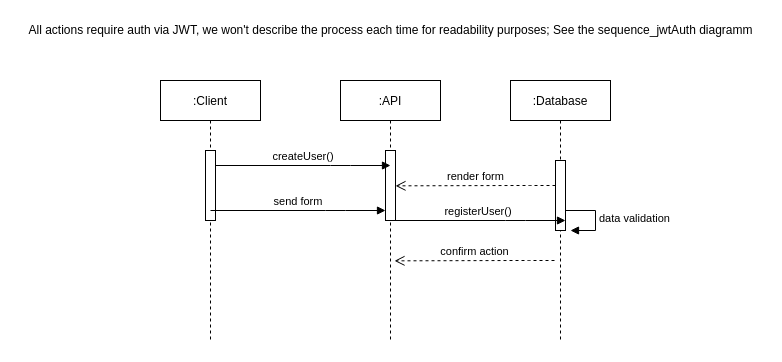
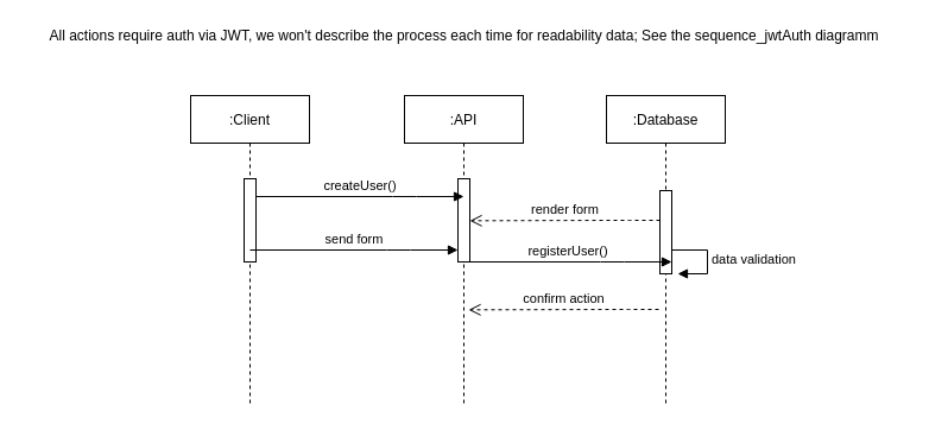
- <mxCell id="10" value="All actions require auth via JWT, we won't describe the process each time for readability purposes; See the sequence_jwtAuth diagramm" style="text;html=1;align=center;verticalAlign=middle;resizable=0;points=[];autosize=1;strokeColor=none;" vertex="1" parent="1"><mxGeometry x="20" y="20" width="740" height="20" as="geometry" /></mxCell>
+ <mxCell id="10" value="All actions require auth via JWT, we won't describe the process each time for readability data; See the sequence_jwtAuth diagramm" style="text;html=1;align=center;verticalAlign=middle;resizable=0;points=[];autosize=1;strokeColor=none;" vertex="1" parent="1"><mxGeometry x="20" y="20" width="740" height="20" as="geometry" /></mxCell>
